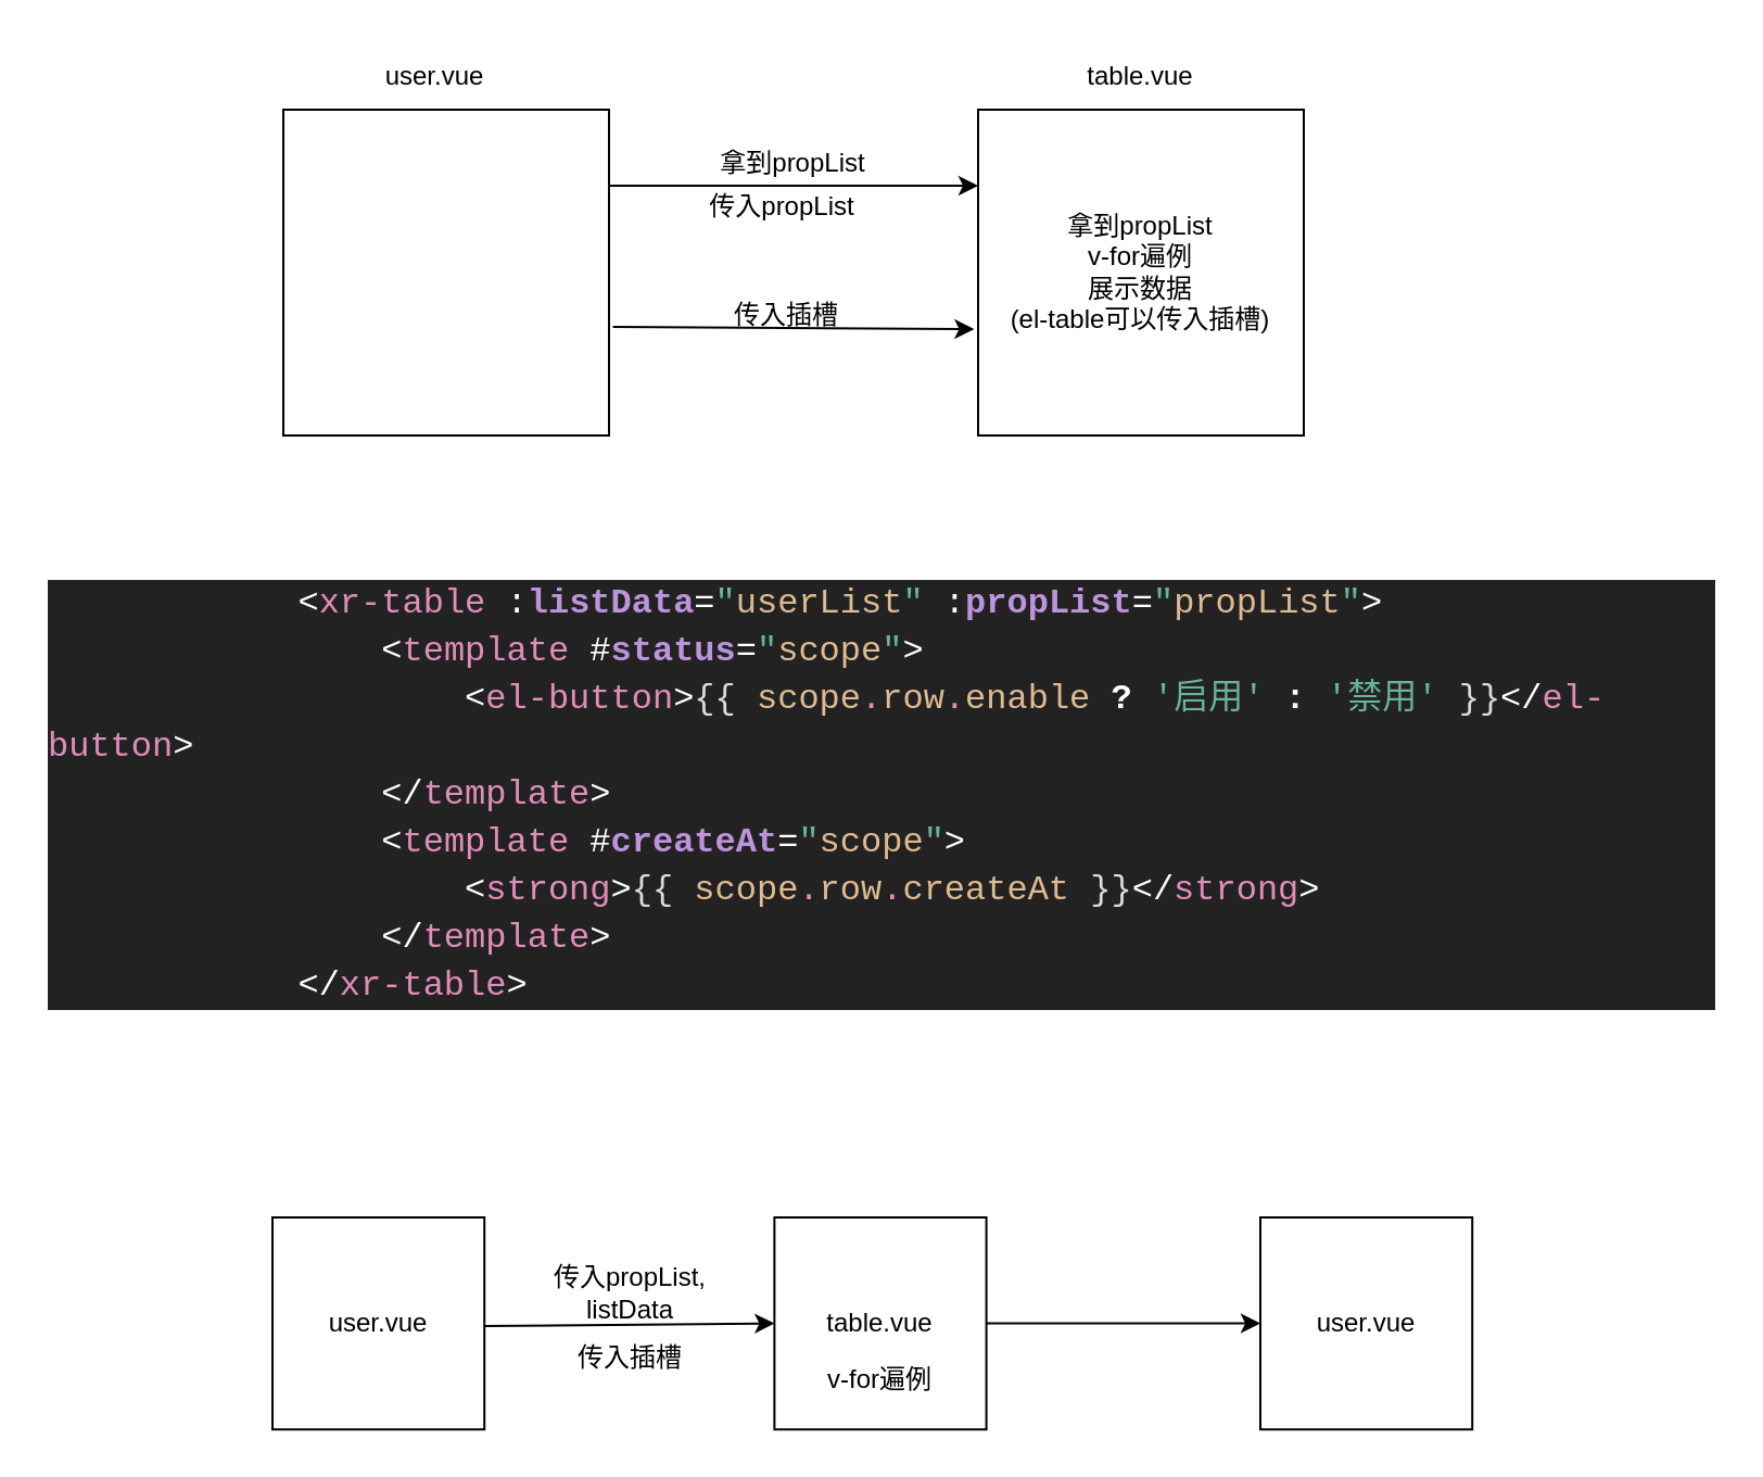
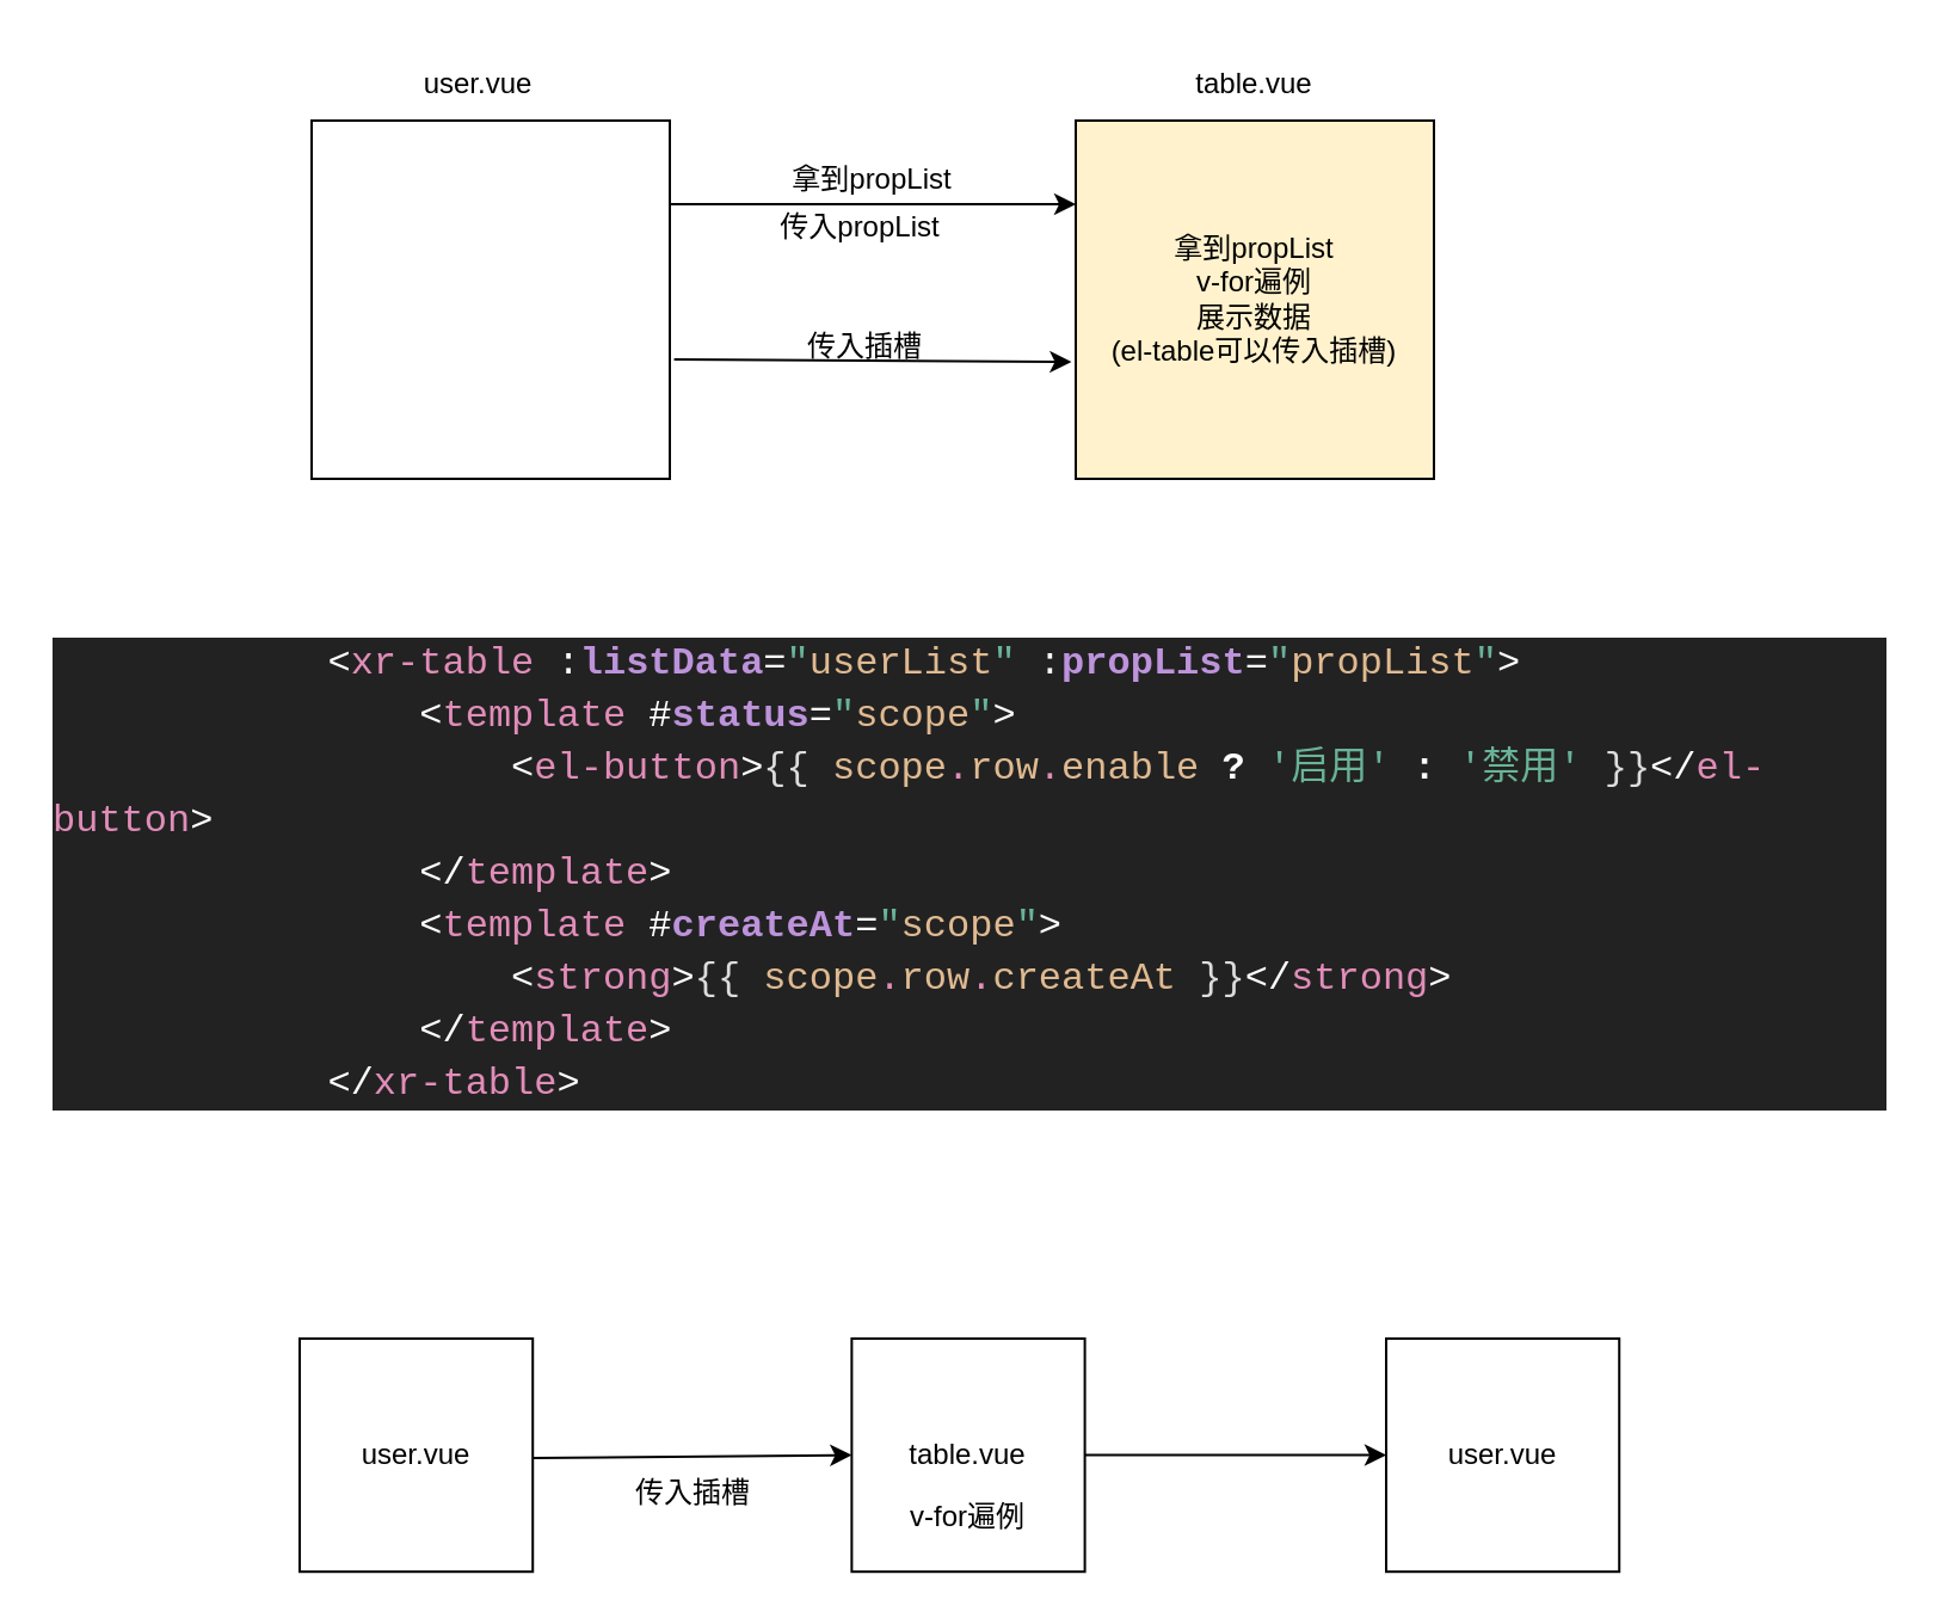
- <mxCell id="3" value="拿到propList&lt;br&gt;v-for遍例&lt;br&gt;展示数据&lt;br&gt;(el-table可以传入插槽)" style="whiteSpace=wrap;html=1;aspect=fixed;" parent="1" vertex="1"><mxGeometry x="450" y="50" width="150" height="150" as="geometry" /></mxCell>
+ <mxCell id="3" value="拿到propList&lt;br&gt;v-for遍例&lt;br&gt;展示数据&lt;br&gt;(el-table可以传入插槽)" style="whiteSpace=wrap;html=1;aspect=fixed;fillColor=#fff2cc;" parent="1" vertex="1"><mxGeometry x="450" y="50" width="150" height="150" as="geometry" /></mxCell>
- <mxCell id="15" value="传入propList, listData" style="text;html=1;strokeColor=none;fillColor=none;align=center;verticalAlign=middle;whiteSpace=wrap;rounded=0;" vertex="1" parent="1"><mxGeometry x="250" y="580" width="80" height="30" as="geometry" /></mxCell>
